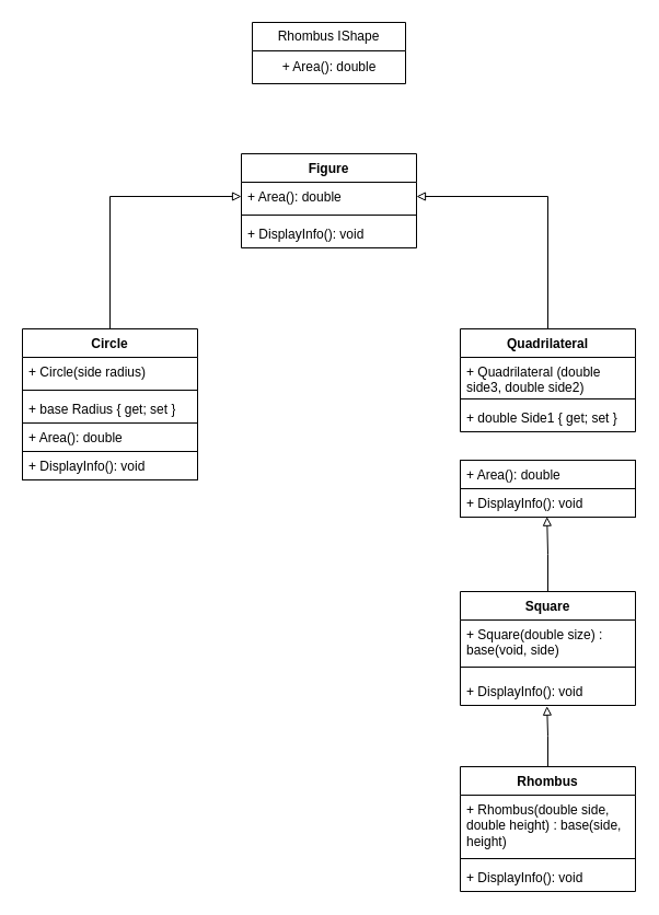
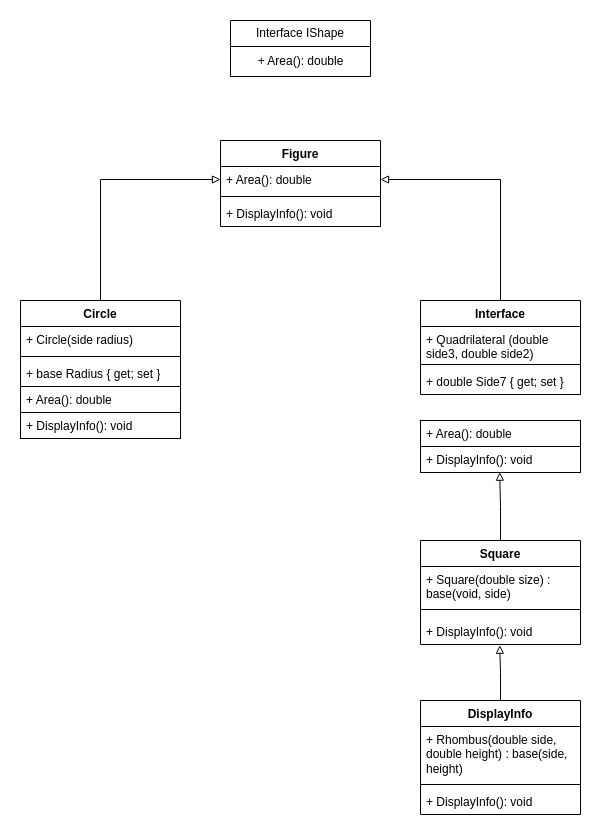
- <mxCell id="2" value="Rhombus IShape" style="swimlane;fontStyle=0;childLayout=stackLayout;horizontal=1;startSize=26;fillColor=none;horizontalStack=0;resizeParent=1;resizeParentMax=0;resizeLast=0;collapsible=1;marginBottom=0;whiteSpace=wrap;html=1;" vertex="1" parent="1"><mxGeometry x="230" y="20" width="140" height="56" as="geometry" /></mxCell>
+ <mxCell id="2" value="Interface IShape" style="swimlane;fontStyle=0;childLayout=stackLayout;horizontal=1;startSize=26;fillColor=none;horizontalStack=0;resizeParent=1;resizeParentMax=0;resizeLast=0;collapsible=1;marginBottom=0;whiteSpace=wrap;html=1;" vertex="1" parent="1"><mxGeometry x="230" y="20" width="140" height="56" as="geometry" /></mxCell>
- <mxCell id="9" value="Quadrilateral" style="swimlane;fontStyle=1;align=center;verticalAlign=top;childLayout=stackLayout;horizontal=1;startSize=26;horizontalStack=0;resizeParent=1;resizeParentMax=0;resizeLast=0;collapsible=1;marginBottom=0;whiteSpace=wrap;html=1;" vertex="1" parent="1"><mxGeometry x="420" y="300" width="160" height="94" as="geometry" /></mxCell>
+ <mxCell id="9" value="Interface" style="swimlane;fontStyle=1;align=center;verticalAlign=top;childLayout=stackLayout;horizontal=1;startSize=26;horizontalStack=0;resizeParent=1;resizeParentMax=0;resizeLast=0;collapsible=1;marginBottom=0;whiteSpace=wrap;html=1;" vertex="1" parent="1"><mxGeometry x="420" y="300" width="160" height="94" as="geometry" /></mxCell>
- <mxCell id="12" value="+ double Side1 { get; set }" style="text;strokeColor=none;fillColor=none;align=left;verticalAlign=top;spacingLeft=4;spacingRight=4;overflow=hidden;rotatable=0;points=[[0,0.5],[1,0.5]];portConstraint=eastwest;whiteSpace=wrap;html=1;" vertex="1" parent="9"><mxGeometry y="68" width="160" height="26" as="geometry" /></mxCell>
+ <mxCell id="12" value="+ double Side7 { get; set }" style="text;strokeColor=none;fillColor=none;align=left;verticalAlign=top;spacingLeft=4;spacingRight=4;overflow=hidden;rotatable=0;points=[[0,0.5],[1,0.5]];portConstraint=eastwest;whiteSpace=wrap;html=1;" vertex="1" parent="9"><mxGeometry y="68" width="160" height="26" as="geometry" /></mxCell>
- <mxCell id="26" value="Rhombus" style="swimlane;fontStyle=1;align=center;verticalAlign=top;childLayout=stackLayout;horizontal=1;startSize=26;horizontalStack=0;resizeParent=1;resizeParentMax=0;resizeLast=0;collapsible=1;marginBottom=0;whiteSpace=wrap;html=1;" vertex="1" parent="1"><mxGeometry x="420" y="700" width="160" height="114" as="geometry" /></mxCell>
+ <mxCell id="26" value="DisplayInfo" style="swimlane;fontStyle=1;align=center;verticalAlign=top;childLayout=stackLayout;horizontal=1;startSize=26;horizontalStack=0;resizeParent=1;resizeParentMax=0;resizeLast=0;collapsible=1;marginBottom=0;whiteSpace=wrap;html=1;" vertex="1" parent="1"><mxGeometry x="420" y="700" width="160" height="114" as="geometry" /></mxCell>
